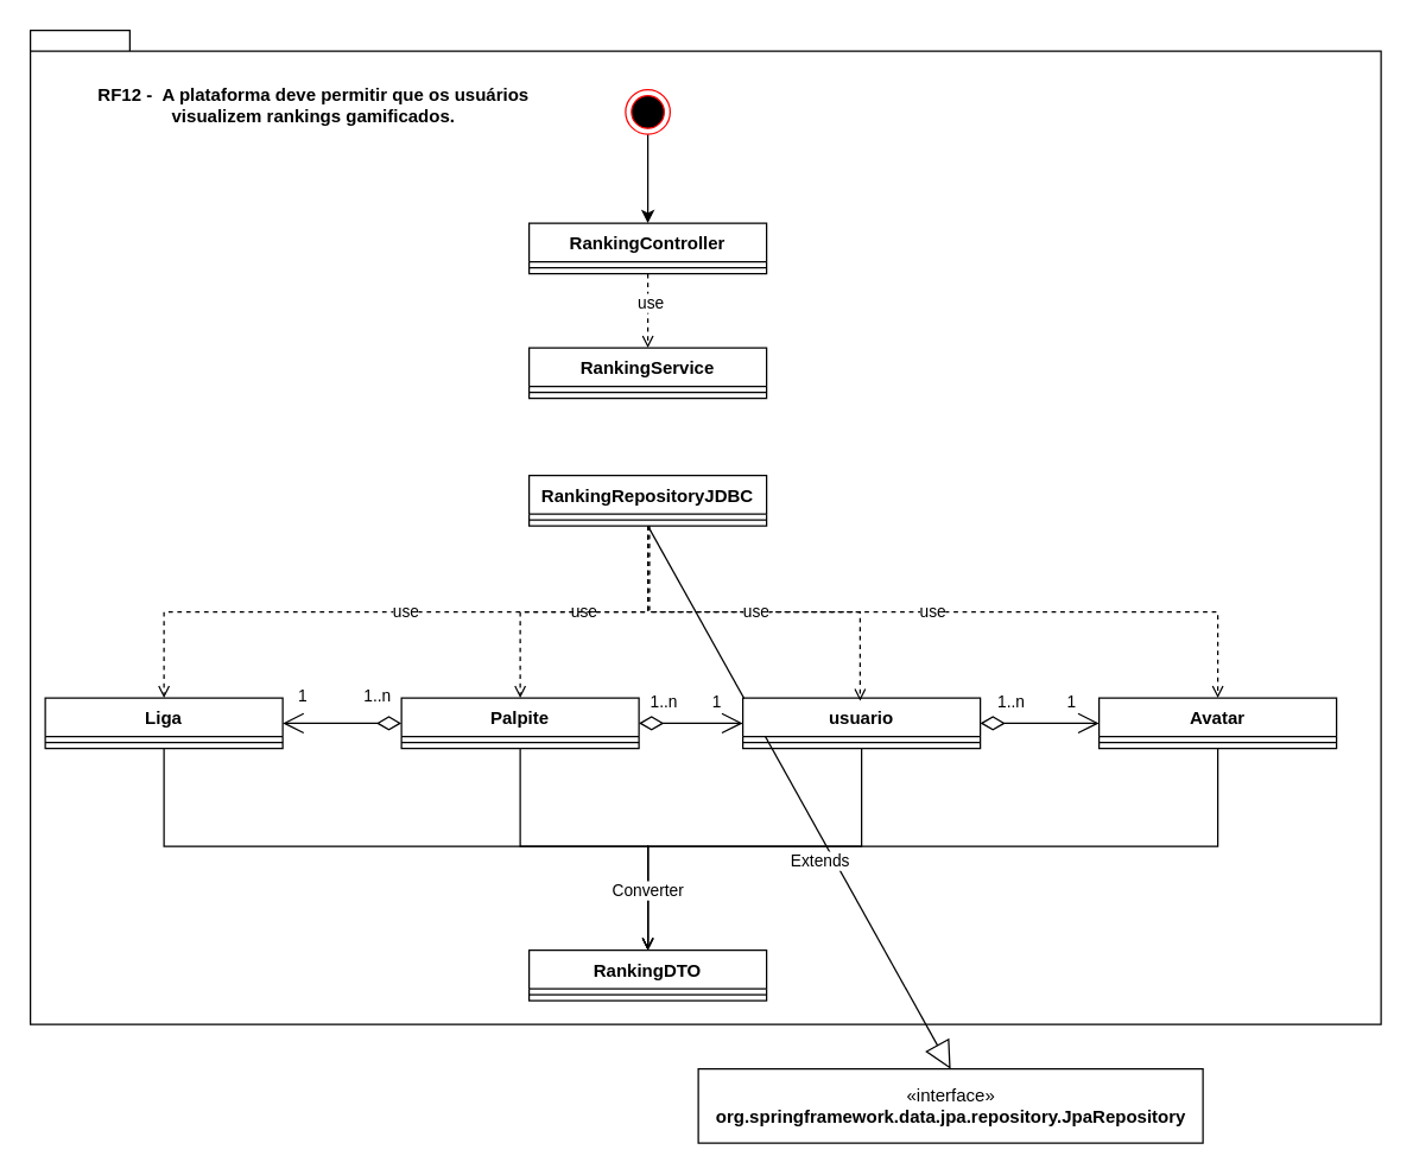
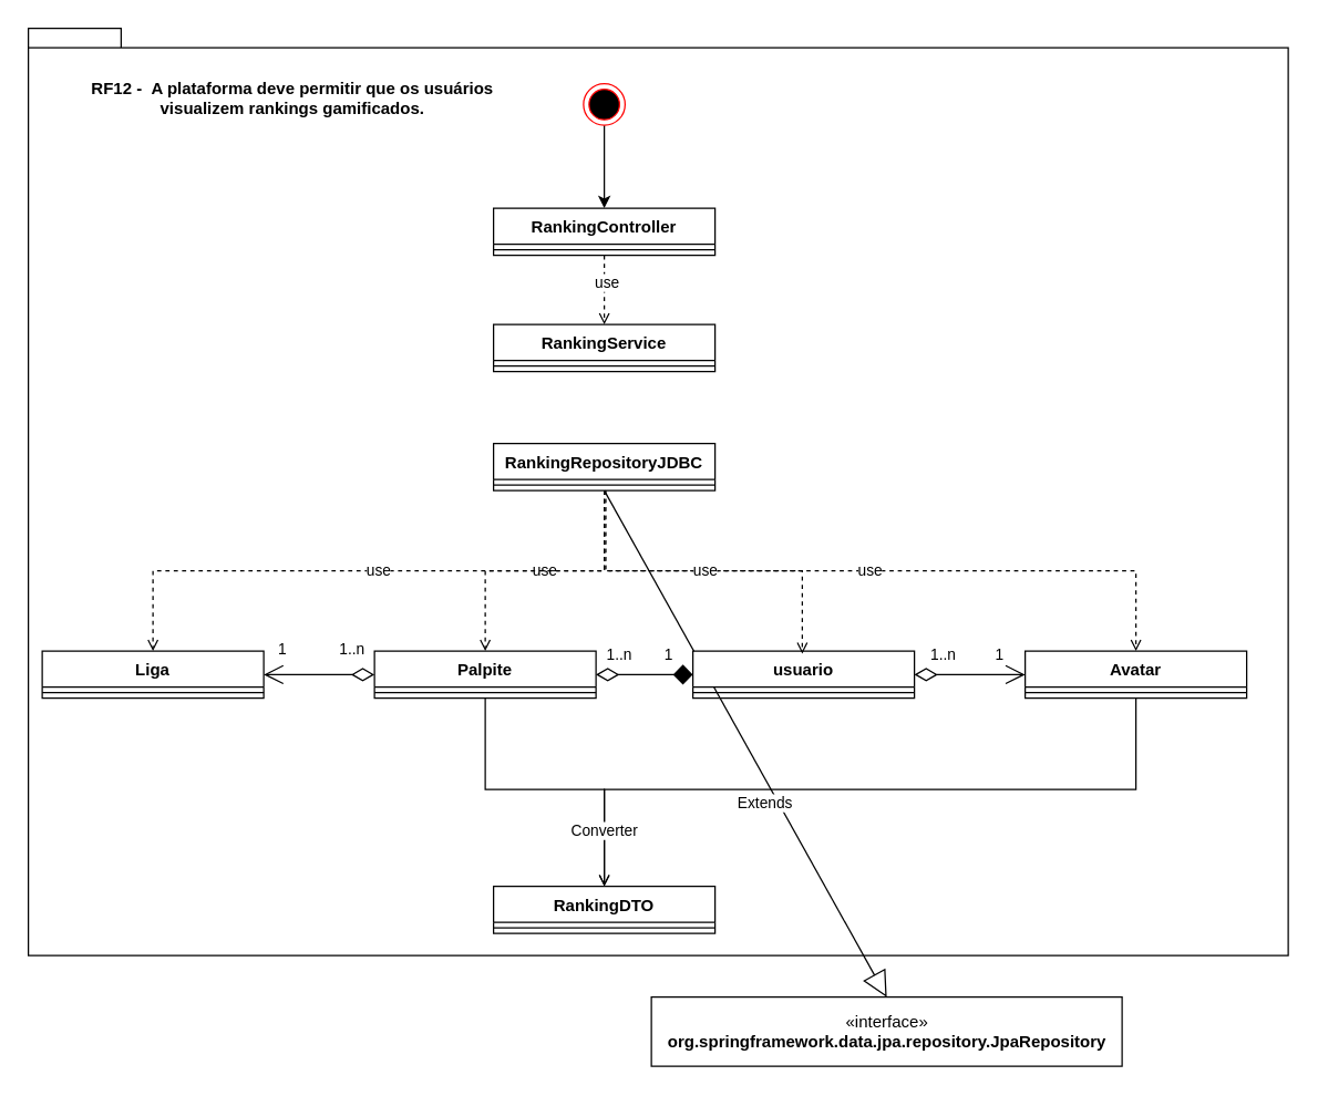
- <mxCell id="32" value="" style="endArrow=open;html=1;endSize=12;startArrow=diamondThin;startSize=14;startFill=0;edgeStyle=orthogonalEdgeStyle;rounded=0;exitX=1;exitY=0.5;exitDx=0;exitDy=0;entryX=0;entryY=0.5;entryDx=0;entryDy=0;" edge="1" parent="1" source="19" target="26"><mxGeometry relative="1" as="geometry"><mxPoint x="726" y="514" as="sourcePoint" /><mxPoint x="726" y="604" as="targetPoint" /></mxGeometry></mxCell>
+ <mxCell id="32" value="" style="endArrow=diamond;html=1;endSize=12;startArrow=diamondThin;startSize=14;startFill=0;edgeStyle=orthogonalEdgeStyle;rounded=0;exitX=1;exitY=0.5;exitDx=0;exitDy=0;entryX=0;entryY=0.5;entryDx=0;entryDy=0;" edge="1" parent="1" source="19" target="26"><mxGeometry relative="1" as="geometry"><mxPoint x="726" y="514" as="sourcePoint" /><mxPoint x="726" y="604" as="targetPoint" /></mxGeometry></mxCell>
- <mxCell id="25" style="edgeStyle=orthogonalEdgeStyle;rounded=0;orthogonalLoop=1;jettySize=auto;html=1;entryX=0.5;entryY=0;entryDx=0;entryDy=0;endArrow=open;endFill=0;" edge="1" parent="1" source="26" target="40"><mxGeometry relative="1" as="geometry"><Array as="points"><mxPoint x="580" y="570" /><mxPoint x="436" y="570" /></Array></mxGeometry></mxCell>
- <mxCell id="22" style="edgeStyle=orthogonalEdgeStyle;rounded=0;orthogonalLoop=1;jettySize=auto;html=1;entryX=0.5;entryY=0;entryDx=0;entryDy=0;endArrow=open;endFill=0;" edge="1" parent="1" source="23" target="40"><mxGeometry relative="1" as="geometry"><Array as="points"><mxPoint x="110" y="570" /><mxPoint x="436" y="570" /></Array></mxGeometry></mxCell>
